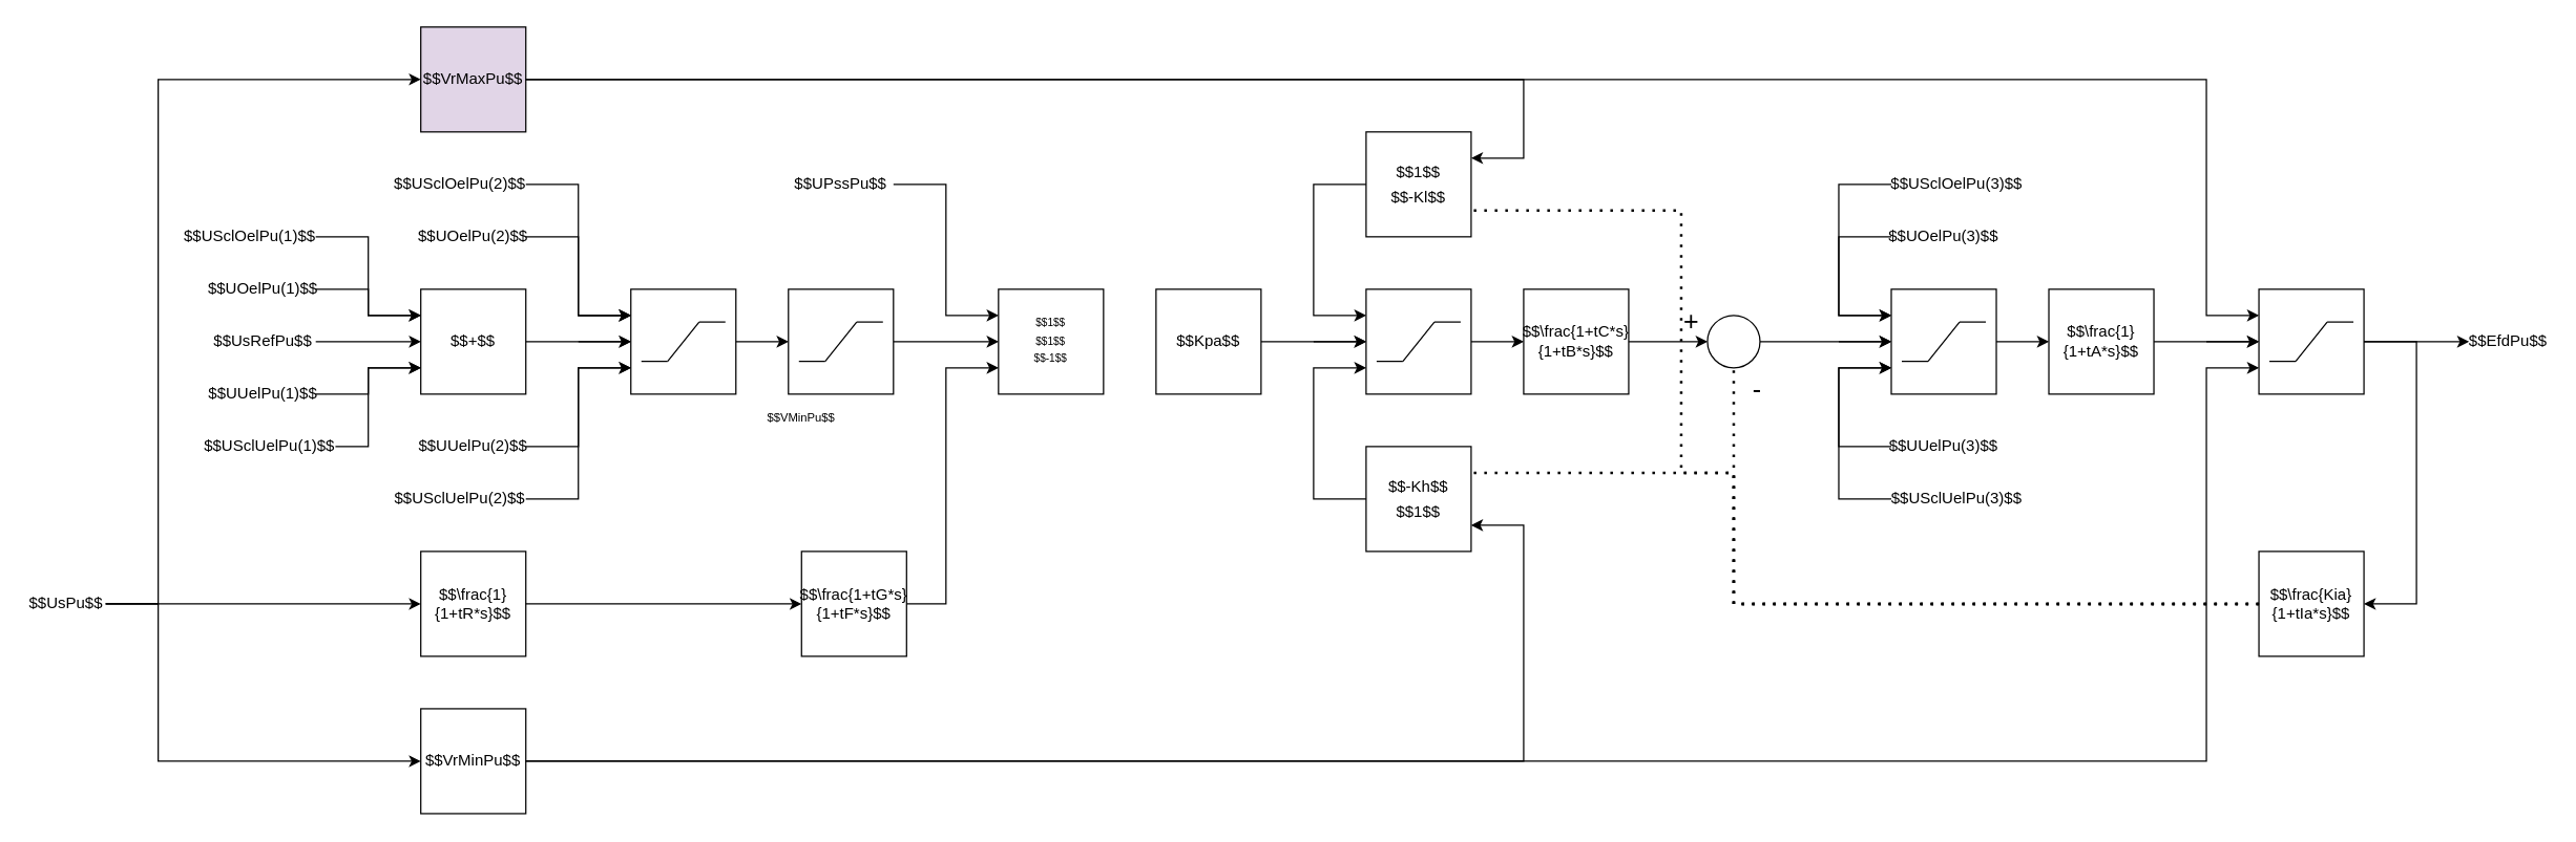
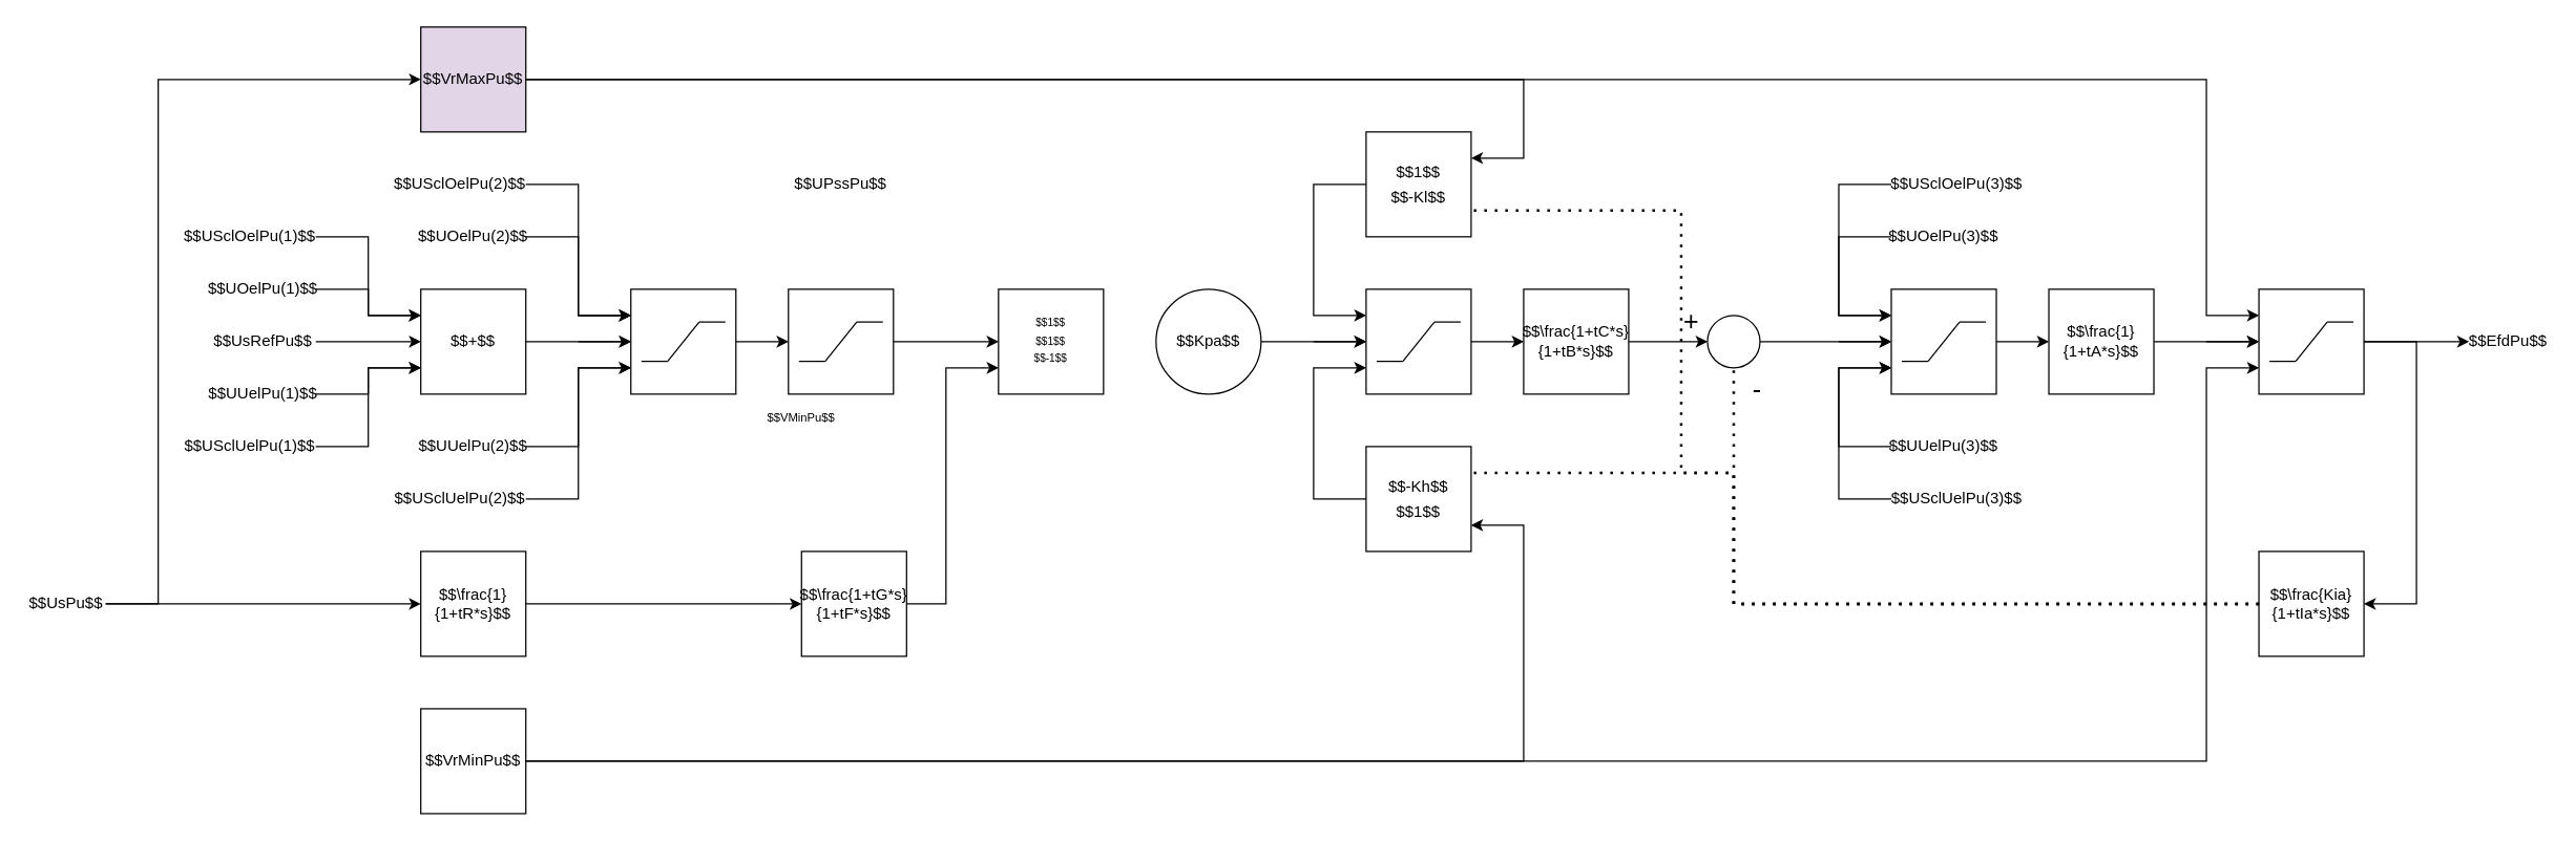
- <mxCell id="88" value="" style="endArrow=classic;html=1;rounded=0;exitX=1;exitY=0.5;exitDx=0;exitDy=0;entryX=0;entryY=0.25;entryDx=0;entryDy=0;" edge="1" parent="1" source="87" target="43"><mxGeometry width="50" height="50" relative="1" as="geometry"><mxPoint x="680" y="140" as="sourcePoint" /><mxPoint x="730" y="90" as="targetPoint" /><Array as="points"><mxPoint x="720" y="140" /><mxPoint x="720" y="240" /></Array></mxGeometry></mxCell>
- <mxCell id="13" value="$$Kpa$$" style="rounded=0;whiteSpace=wrap;html=1;" parent="1" vertex="1"><mxGeometry x="880" y="220" width="80" height="80" as="geometry" /></mxCell>
+ <mxCell id="13" value="$$Kpa$$" style="ellipse;whiteSpace=wrap;html=1;" parent="1" vertex="1"><mxGeometry x="880" y="220" width="80" height="80" as="geometry" /></mxCell>
- <mxCell id="72" value="$$USclUelPu(1)$$" style="text;strokeColor=none;align=center;fillColor=none;html=1;verticalAlign=middle;whiteSpace=wrap;rounded=0;" vertex="1" parent="1"><mxGeometry x="155" y="325" width="100" height="30" as="geometry" /></mxCell>
+ <mxCell id="72" value="$$USclUelPu(1)$$" style="text;strokeColor=none;align=center;fillColor=none;html=1;verticalAlign=middle;whiteSpace=wrap;rounded=0;" vertex="1" parent="1"><mxGeometry x="140" y="325" width="100" height="30" as="geometry" /></mxCell>
- <mxCell id="56" value="" style="endArrow=classic;html=1;rounded=0;exitX=1;exitY=0.5;exitDx=0;exitDy=0;entryX=0;entryY=0.5;entryDx=0;entryDy=0;" parent="1" source="67" target="53" edge="1"><mxGeometry width="50" height="50" relative="1" as="geometry"><mxPoint y="380" as="sourcePoint" x="240" /><mxPoint x="300" y="320" as="targetPoint" /><Array as="points"><mxPoint x="120" y="460" /><mxPoint x="120" y="580" /></Array></mxGeometry></mxCell>
